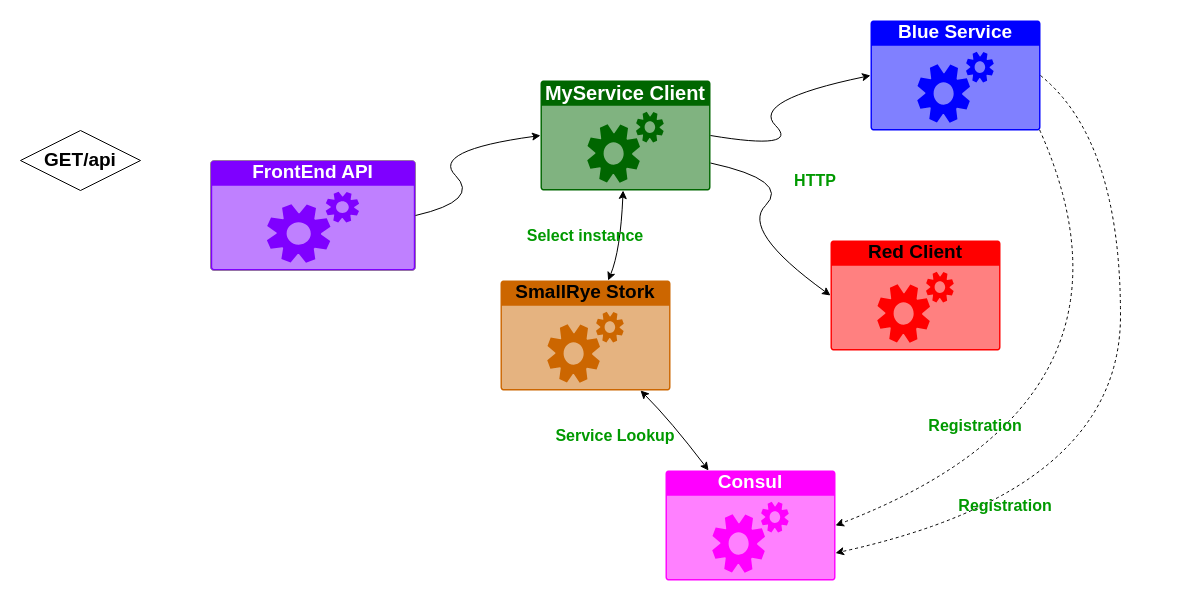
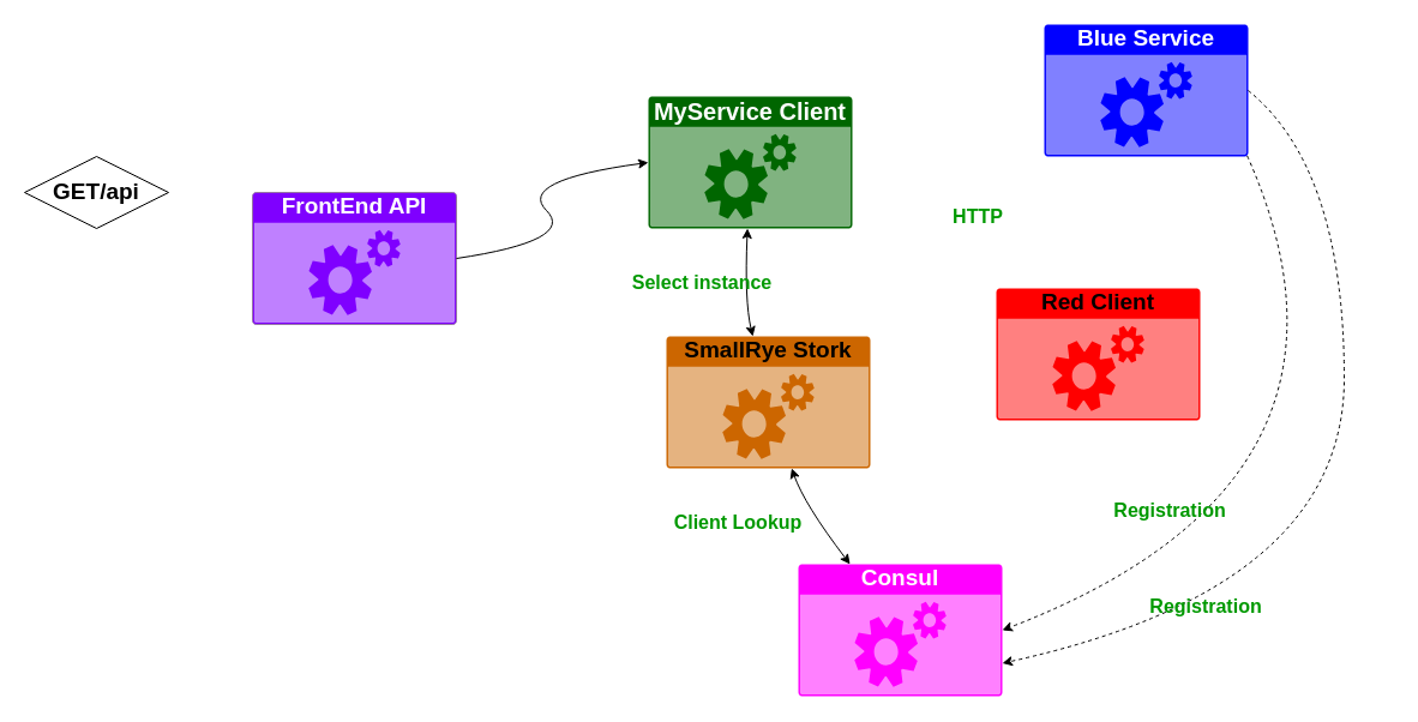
- <mxCell id="10" value="" style="curved=1;endArrow=classic;html=1;rounded=0;exitX=1;exitY=0.5;exitDx=0;exitDy=0;exitPerimeter=0;entryX=0;entryY=0.5;entryDx=0;entryDy=0;entryPerimeter=0;" parent="1" source="3" target="4" edge="1"><mxGeometry width="50" height="50" relative="1" as="geometry"><mxPoint x="750" y="150" as="sourcePoint" /><mxPoint x="850" y="90" as="targetPoint" /><Array as="points"><mxPoint x="800" y="150" /><mxPoint x="750" y="100" /></Array></mxGeometry></mxCell>
- <mxCell id="2" value="&lt;div style=&quot;font-size: 19px;&quot;&gt;&lt;font color=&quot;#ffffff&quot;&gt;&lt;b&gt;&lt;font style=&quot;font-size: 19px;&quot;&gt;FrontEnd API&lt;/font&gt;&lt;/b&gt;&lt;/font&gt;&lt;/div&gt;&lt;div style=&quot;font-size: 19px;&quot;&gt;&lt;b&gt;&lt;font style=&quot;font-size: 19px;&quot;&gt;&lt;br&gt;&lt;/font&gt;&lt;/b&gt;&lt;/div&gt;" style="html=1;whiteSpace=wrap;strokeColor=#9673a6;fillColor=#7F00FF;labelPosition=center;verticalLabelPosition=middle;verticalAlign=top;align=center;fontSize=12;outlineConnect=0;spacingTop=-6;sketch=0;shape=mxgraph.sitemap.services;" parent="1" vertex="1"><mxGeometry x="210" y="160" width="205" height="110" as="geometry" /></mxCell>
+ <mxCell id="2" value="&lt;div style=&quot;font-size: 19px;&quot;&gt;&lt;font color=&quot;#ffffff&quot;&gt;&lt;b&gt;&lt;font style=&quot;font-size: 19px;&quot;&gt;FrontEnd API&lt;/font&gt;&lt;/b&gt;&lt;/font&gt;&lt;/div&gt;&lt;div style=&quot;font-size: 19px;&quot;&gt;&lt;b&gt;&lt;font style=&quot;font-size: 19px;&quot;&gt;&lt;br&gt;&lt;/font&gt;&lt;/b&gt;&lt;/div&gt;" style="html=1;whiteSpace=wrap;strokeColor=#9673a6;fillColor=#7F00FF;labelPosition=center;verticalLabelPosition=middle;verticalAlign=top;align=center;fontSize=12;outlineConnect=0;spacingTop=-6;sketch=0;shape=mxgraph.sitemap.services;" parent="1" vertex="1"><mxGeometry x="210" y="160" width="170" height="110" as="geometry" /></mxCell>
- <mxCell id="11" value="" style="curved=1;endArrow=classic;html=1;rounded=0;exitX=1;exitY=0.75;exitDx=0;exitDy=0;exitPerimeter=0;entryX=0;entryY=0.5;entryDx=0;entryDy=0;entryPerimeter=0;" parent="1" source="3" target="5" edge="1"><mxGeometry width="50" height="50" relative="1" as="geometry"><mxPoint x="740" y="180" as="sourcePoint" /><mxPoint x="820" y="280" as="targetPoint" /><Array as="points"><mxPoint x="790" y="180" /><mxPoint x="740" y="230" /></Array></mxGeometry></mxCell>
- <mxCell id="6" value="&lt;div style=&quot;font-size: 19px;&quot;&gt;&lt;font size=&quot;1&quot; color=&quot;#000000&quot;&gt;&lt;b style=&quot;font-size: 19px;&quot;&gt;SmallRye Stork&lt;/b&gt;&lt;/font&gt;&lt;/div&gt;" style="html=1;whiteSpace=wrap;strokeColor=none;fillColor=#CC6600;labelPosition=center;verticalLabelPosition=middle;verticalAlign=top;align=center;fontSize=12;outlineConnect=0;spacingTop=-6;fontColor=#FFFFFF;sketch=0;shape=mxgraph.sitemap.services;" parent="1" vertex="1"><mxGeometry x="500" y="280" width="170" height="110" as="geometry" /></mxCell>
+ <mxCell id="6" value="&lt;div style=&quot;font-size: 19px;&quot;&gt;&lt;font size=&quot;1&quot; color=&quot;#000000&quot;&gt;&lt;b style=&quot;font-size: 19px;&quot;&gt;SmallRye Stork&lt;/b&gt;&lt;/font&gt;&lt;/div&gt;" style="html=1;whiteSpace=wrap;strokeColor=none;fillColor=#CC6600;labelPosition=center;verticalLabelPosition=middle;verticalAlign=top;align=center;fontSize=12;outlineConnect=0;spacingTop=-6;fontColor=#FFFFFF;sketch=0;shape=mxgraph.sitemap.services;" parent="1" vertex="1"><mxGeometry x="555" y="280" width="170" height="110" as="geometry" /></mxCell>
- <mxCell id="18" value="&lt;div style=&quot;font-size: 16px;&quot;&gt;&lt;b&gt;Service Lookup&lt;/b&gt;&lt;/div&gt;" style="text;strokeColor=none;align=center;fillColor=none;html=1;verticalAlign=middle;whiteSpace=wrap;rounded=0;fontColor=#009900;" vertex="1" parent="1"><mxGeometry x="540" y="420" width="150" height="30" as="geometry" /></mxCell>
+ <mxCell id="18" value="&lt;div style=&quot;font-size: 16px;&quot;&gt;&lt;b&gt;Client Lookup&lt;/b&gt;&lt;/div&gt;" style="text;strokeColor=none;align=center;fillColor=none;html=1;verticalAlign=middle;whiteSpace=wrap;rounded=0;fontColor=#009900;" vertex="1" parent="1"><mxGeometry x="540" y="420" width="150" height="30" as="geometry" /></mxCell>
